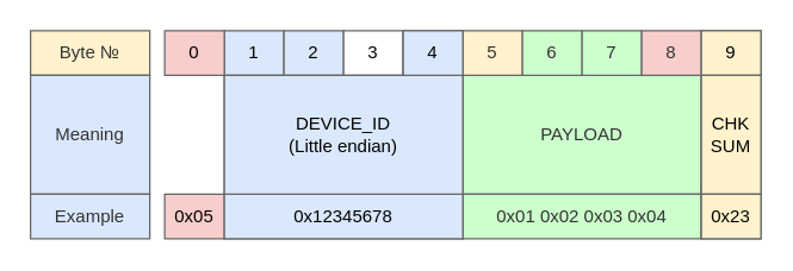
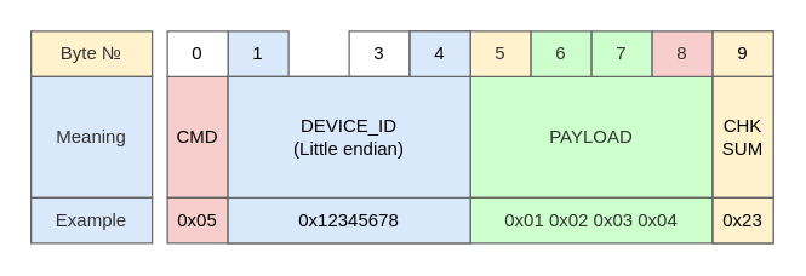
- <mxCell id="13" value="0" style="rounded=0;whiteSpace=wrap;html=1;fillColor=#f8cecc;strokeColor=#666666;" parent="1" vertex="1"><mxGeometry x="110" y="20" width="40" height="30" as="geometry" /></mxCell>
+ <mxCell id="13" value="0" style="rounded=0;whiteSpace=wrap;html=1;fillColor=#ffffff;strokeColor=#666666;" parent="1" vertex="1"><mxGeometry x="110" y="20" width="40" height="30" as="geometry" /></mxCell>
- <mxCell id="14" value="2" style="rounded=0;whiteSpace=wrap;html=1;fillColor=#dae8fc;strokeColor=#666666;" parent="1" vertex="1"><mxGeometry x="190" y="20" width="40" height="30" as="geometry" /></mxCell>
+ <mxCell id="5" value="CMD" style="rounded=0;whiteSpace=wrap;html=1;fillColor=#f8cecc;strokeColor=#666666;" parent="1" vertex="1"><mxGeometry x="110" y="50" width="40" height="80" as="geometry" /></mxCell>
